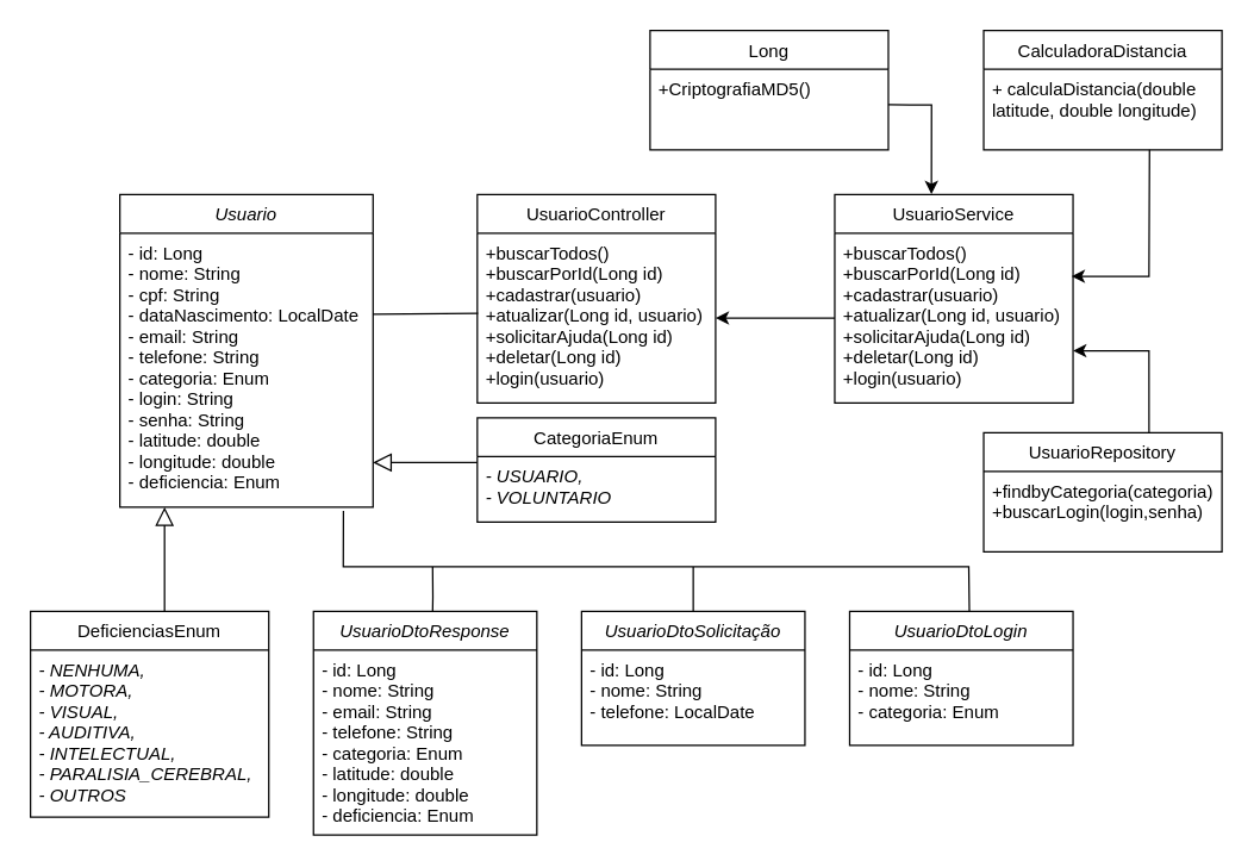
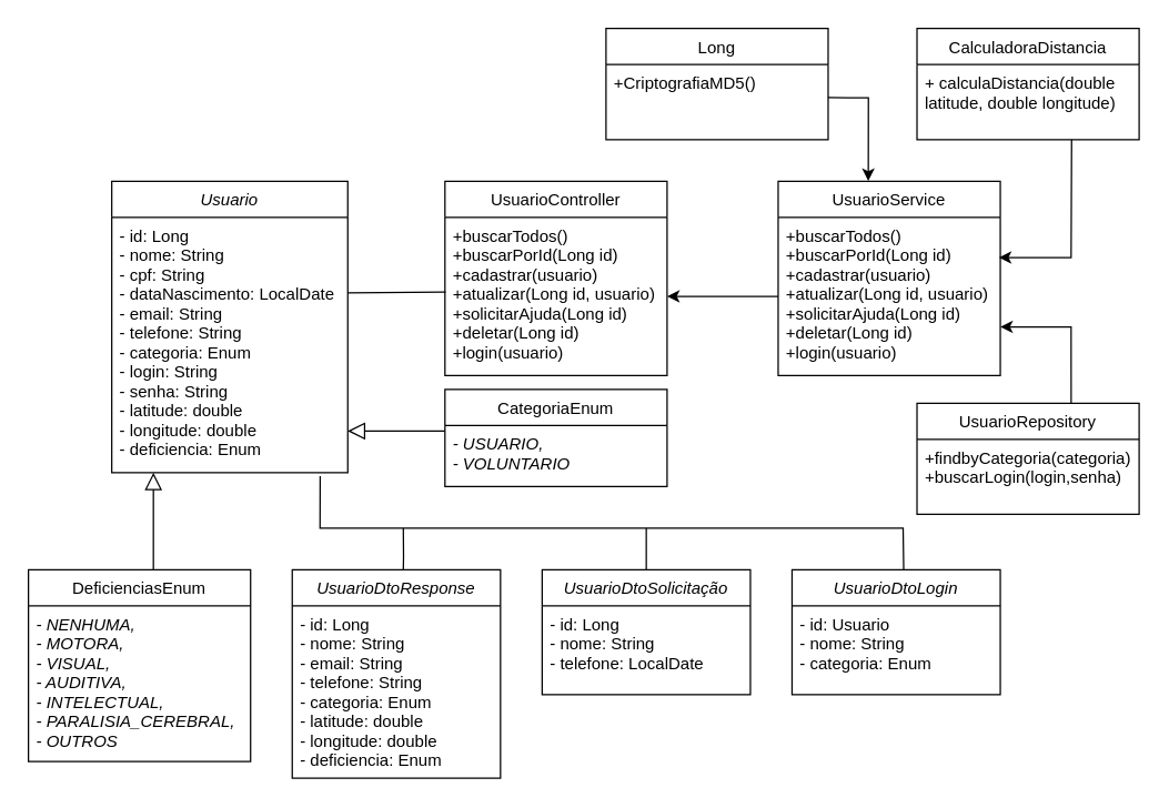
- <mxCell id="21" value="- id: Long&#10;- nome: String&#10;- categoria: Enum&#10;&#10;" style="text;align=left;verticalAlign=top;spacingLeft=4;spacingRight=4;overflow=hidden;rotatable=0;points=[[0,0.5],[1,0.5]];portConstraint=eastwest;rounded=0;" vertex="1" parent="20"><mxGeometry y="26" width="150" height="54" as="geometry" /></mxCell>
+ <mxCell id="21" value="- id: Usuario&#10;- nome: String&#10;- categoria: Enum&#10;&#10;" style="text;align=left;verticalAlign=top;spacingLeft=4;spacingRight=4;overflow=hidden;rotatable=0;points=[[0,0.5],[1,0.5]];portConstraint=eastwest;rounded=0;" vertex="1" parent="20"><mxGeometry y="26" width="150" height="54" as="geometry" /></mxCell>
